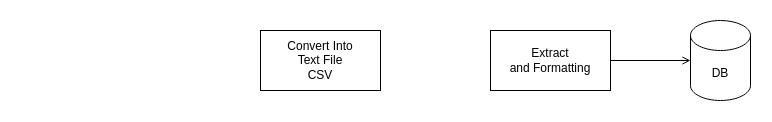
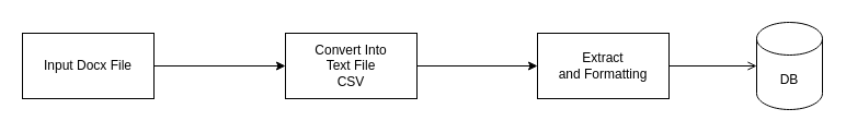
+ <mxCell id="3" value="Input Docx File" style="rounded=0;whiteSpace=wrap;html=1;" vertex="1" parent="1"><mxGeometry x="20" y="30" width="120" height="60" as="geometry" /></mxCell>
+ <mxCell id="2" style="edgeStyle=orthogonalEdgeStyle;rounded=0;orthogonalLoop=1;jettySize=auto;html=1;" edge="1" parent="1" source="3" target="5"><mxGeometry relative="1" as="geometry" /></mxCell>
+ <mxCell id="4" style="edgeStyle=orthogonalEdgeStyle;rounded=0;orthogonalLoop=1;jettySize=auto;html=1;" edge="1" parent="1" source="5" target="8"><mxGeometry relative="1" as="geometry" /></mxCell>
